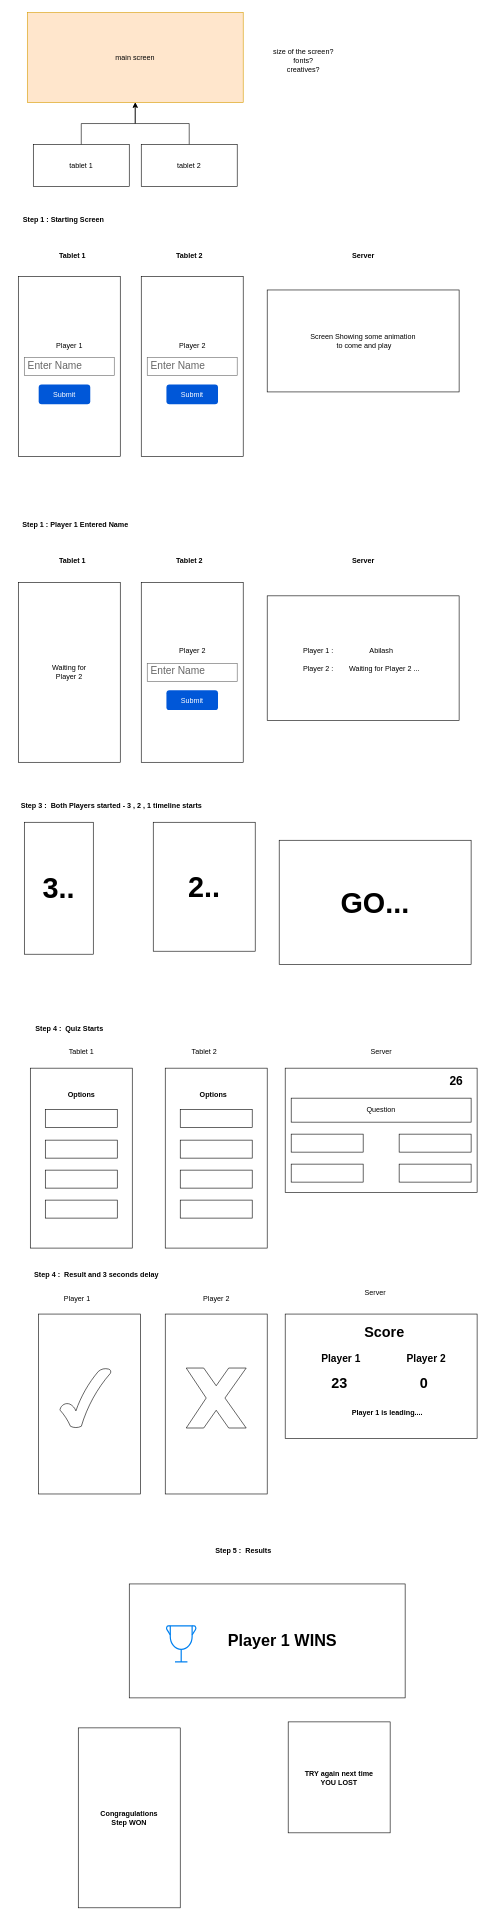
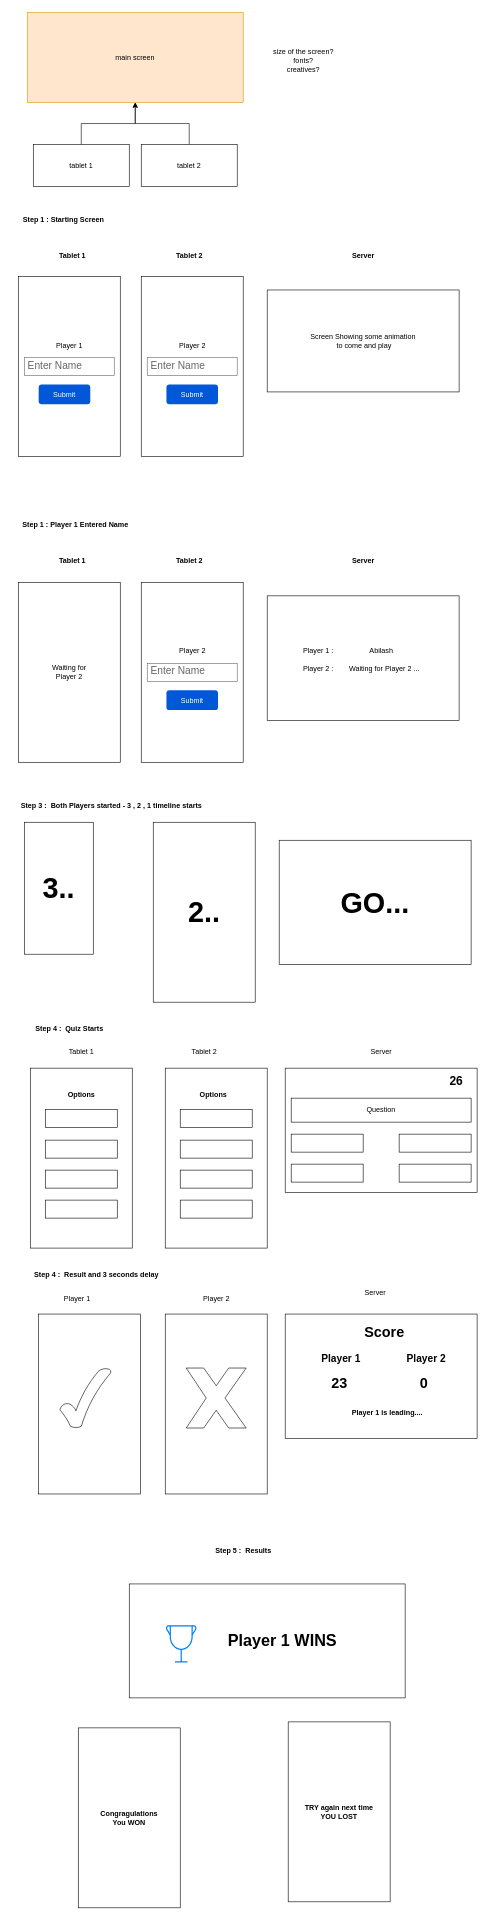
- <mxCell id="39" value="&lt;b style=&quot;border-color: var(--border-color);&quot;&gt;&lt;font style=&quot;border-color: var(--border-color); font-size: 48px;&quot;&gt;2..&lt;/font&gt;&lt;/b&gt;" style="rounded=0;whiteSpace=wrap;html=1;" vertex="1" parent="1"><mxGeometry x="255" y="1370" width="170" height="215" as="geometry" /></mxCell>
+ <mxCell id="39" value="&lt;b style=&quot;border-color: var(--border-color);&quot;&gt;&lt;font style=&quot;border-color: var(--border-color); font-size: 48px;&quot;&gt;2..&lt;/font&gt;&lt;/b&gt;" style="rounded=0;whiteSpace=wrap;html=1;" vertex="1" parent="1"><mxGeometry x="255" y="1370" width="170" height="300" as="geometry" /></mxCell>
- <mxCell id="83" value="TRY again next time&lt;br&gt;YOU LOST" style="rounded=0;whiteSpace=wrap;html=1;fontStyle=1" vertex="1" parent="1"><mxGeometry x="480" y="2870" width="170" height="185" as="geometry" /></mxCell>
+ <mxCell id="83" value="TRY again next time&lt;br&gt;YOU LOST" style="rounded=0;whiteSpace=wrap;html=1;fontStyle=1" vertex="1" parent="1"><mxGeometry x="480" y="2870" width="170" height="300" as="geometry" /></mxCell>
- <mxCell id="82" value="Congragulations&lt;br&gt;Step WON" style="rounded=0;whiteSpace=wrap;html=1;fontStyle=1" vertex="1" parent="1"><mxGeometry x="130" y="2880" width="170" height="300" as="geometry" /></mxCell>
+ <mxCell id="82" value="Congragulations&lt;br&gt;You WON" style="rounded=0;whiteSpace=wrap;html=1;fontStyle=1" vertex="1" parent="1"><mxGeometry x="130" y="2880" width="170" height="300" as="geometry" /></mxCell>
